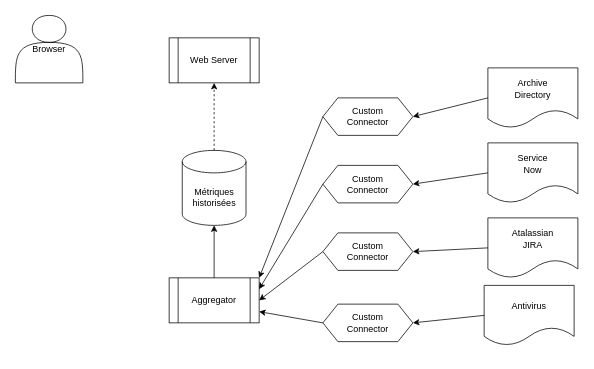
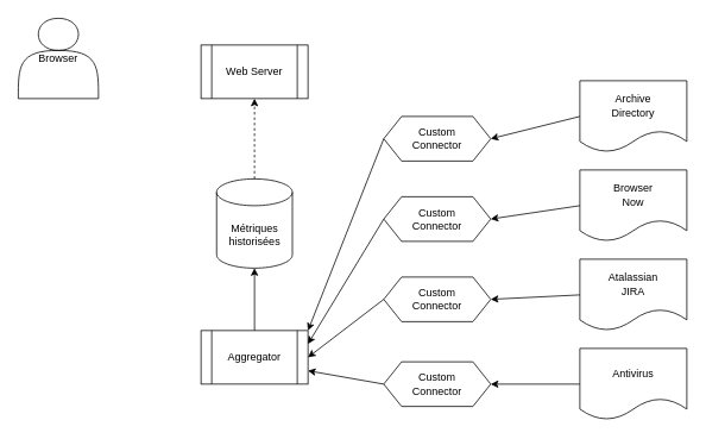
- <mxCell id="9" value="&lt;div&gt;Service&lt;/div&gt;&lt;div&gt;Now&lt;br&gt;&lt;/div&gt;" style="shape=document;whiteSpace=wrap;html=1;boundedLbl=1;" vertex="1" parent="1"><mxGeometry x="650" y="190" width="120" height="80" as="geometry" /></mxCell>
+ <mxCell id="9" value="&lt;div&gt;Browser&lt;/div&gt;&lt;div&gt;Now&lt;br&gt;&lt;/div&gt;" style="shape=document;whiteSpace=wrap;html=1;boundedLbl=1;" vertex="1" parent="1"><mxGeometry x="650" y="190" width="120" height="80" as="geometry" /></mxCell>
- <mxCell id="11" value="&lt;div&gt;Antivirus&lt;/div&gt;" style="shape=document;whiteSpace=wrap;html=1;boundedLbl=1;" vertex="1" parent="1"><mxGeometry x="645" y="380" width="120" height="80" as="geometry" /></mxCell>
+ <mxCell id="11" value="&lt;div&gt;Antivirus&lt;/div&gt;" style="shape=document;whiteSpace=wrap;html=1;boundedLbl=1;" vertex="1" parent="1"><mxGeometry x="650" y="390" width="120" height="80" as="geometry" /></mxCell>
